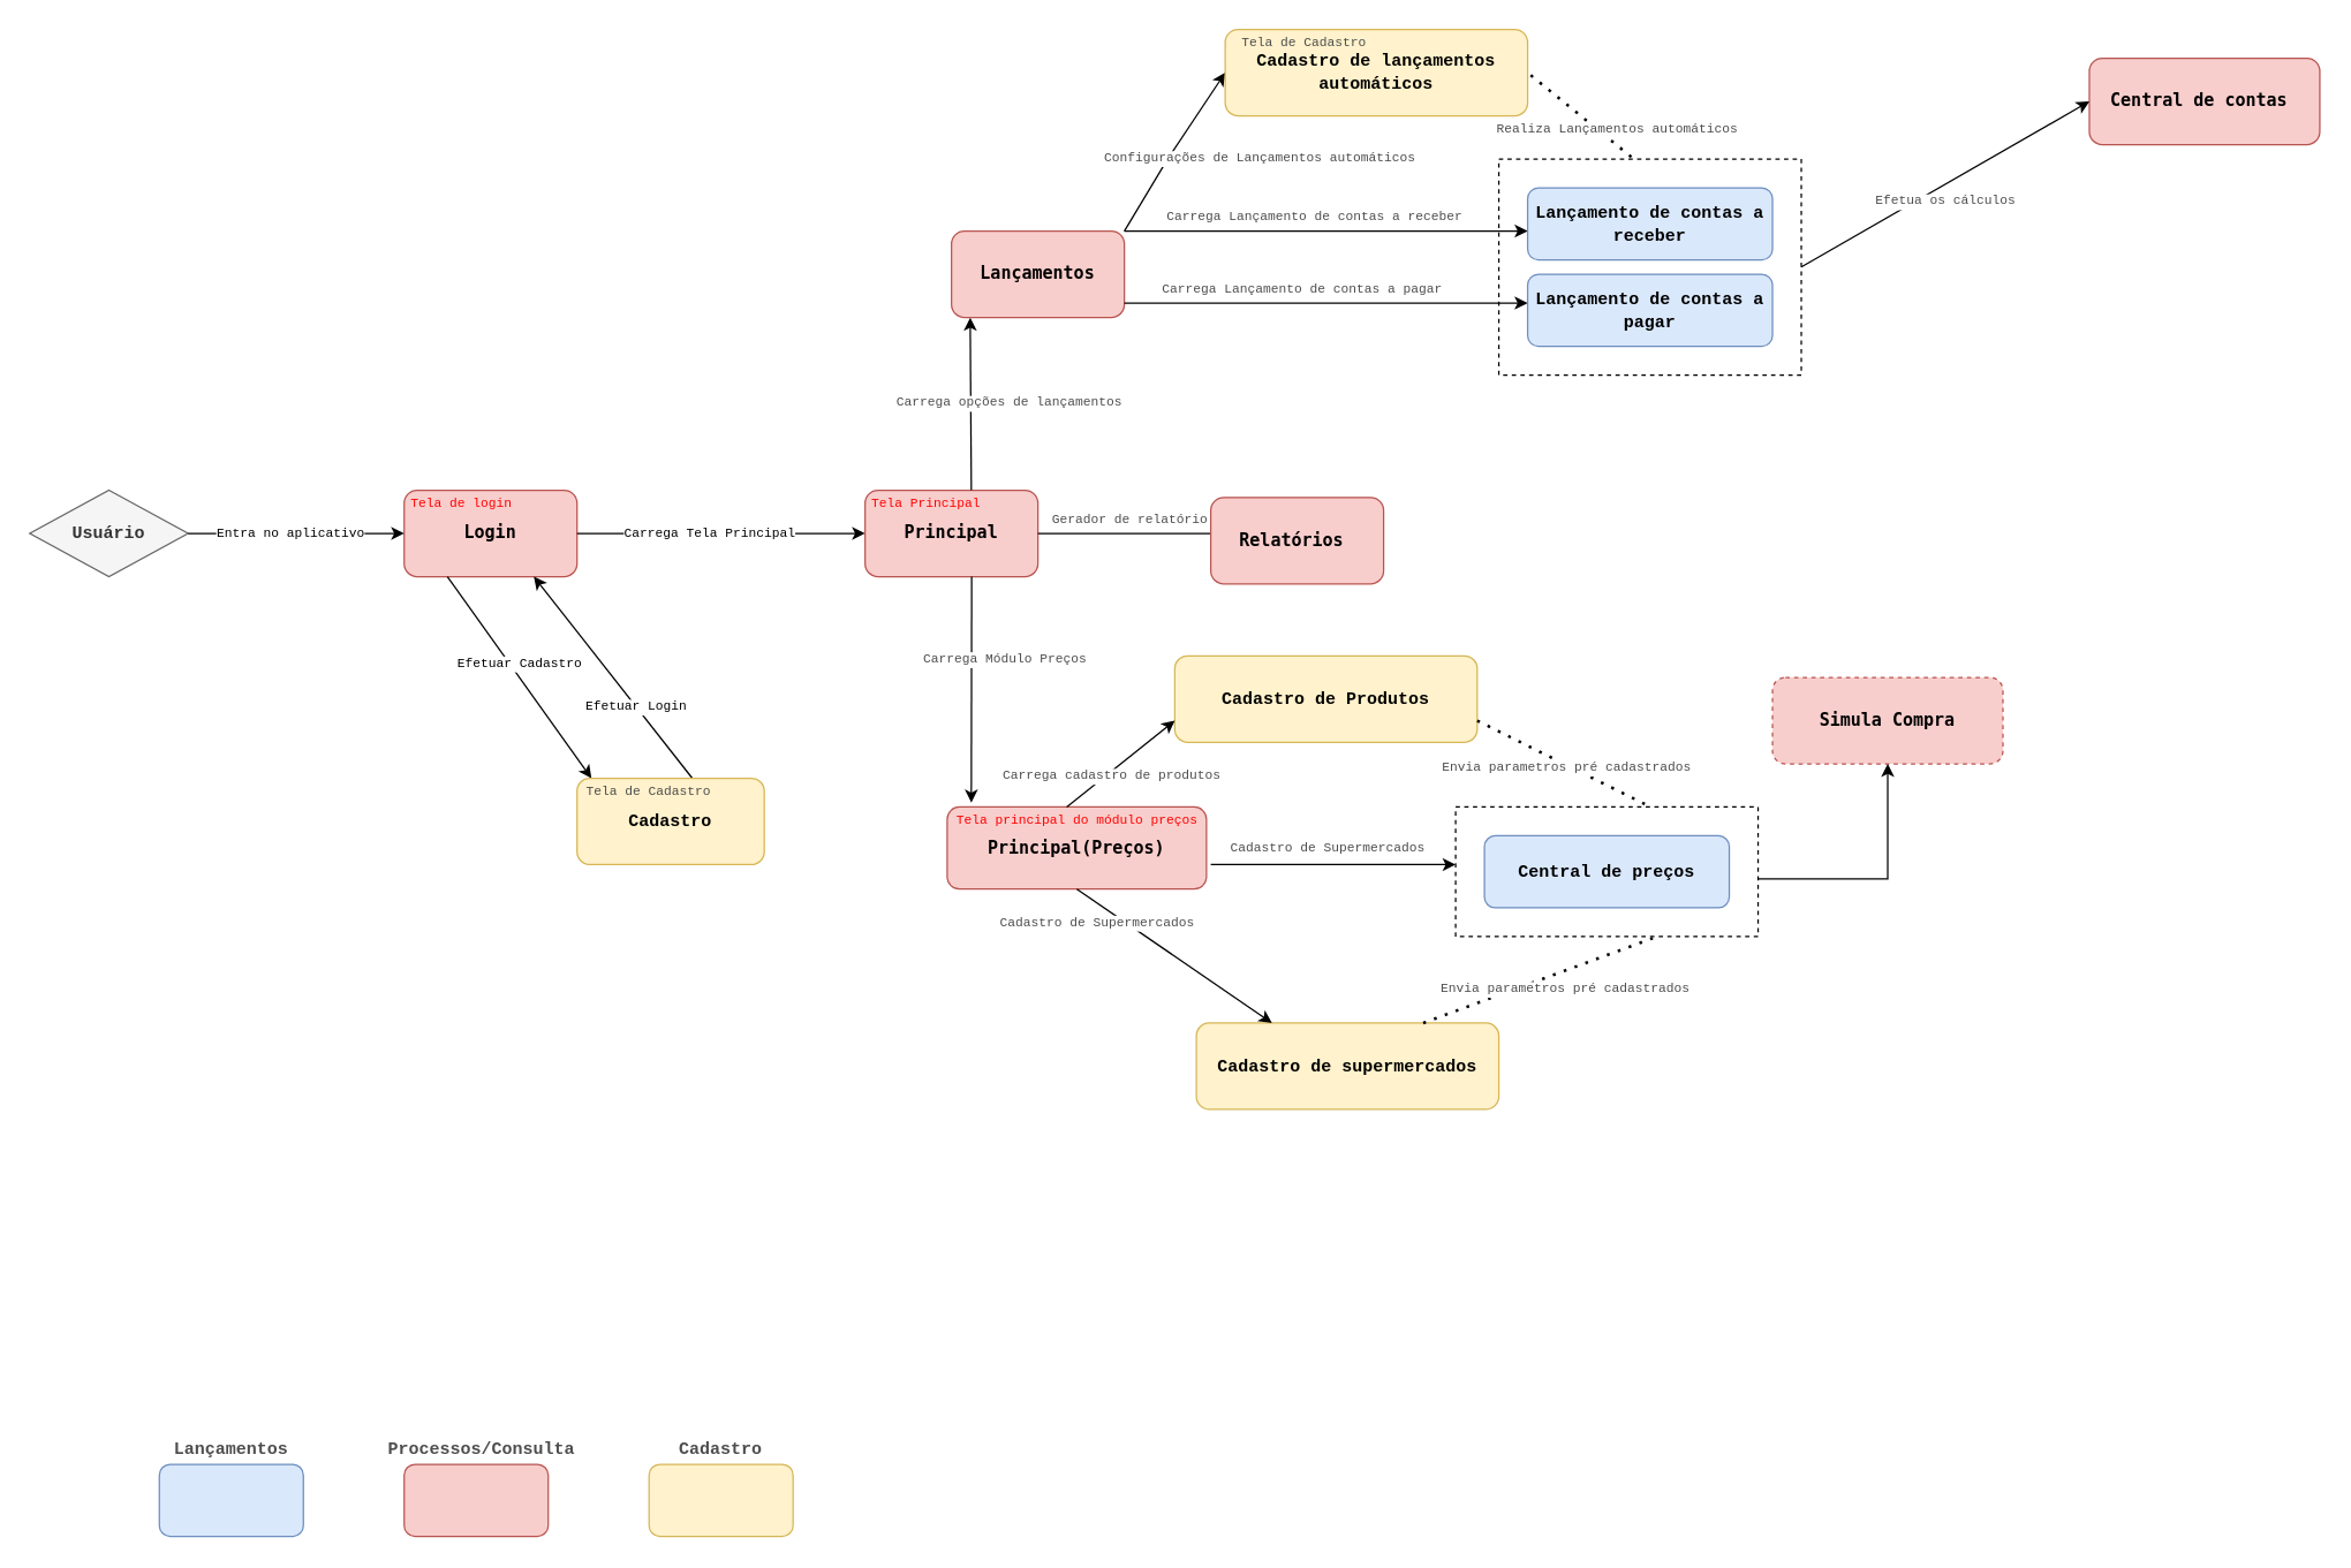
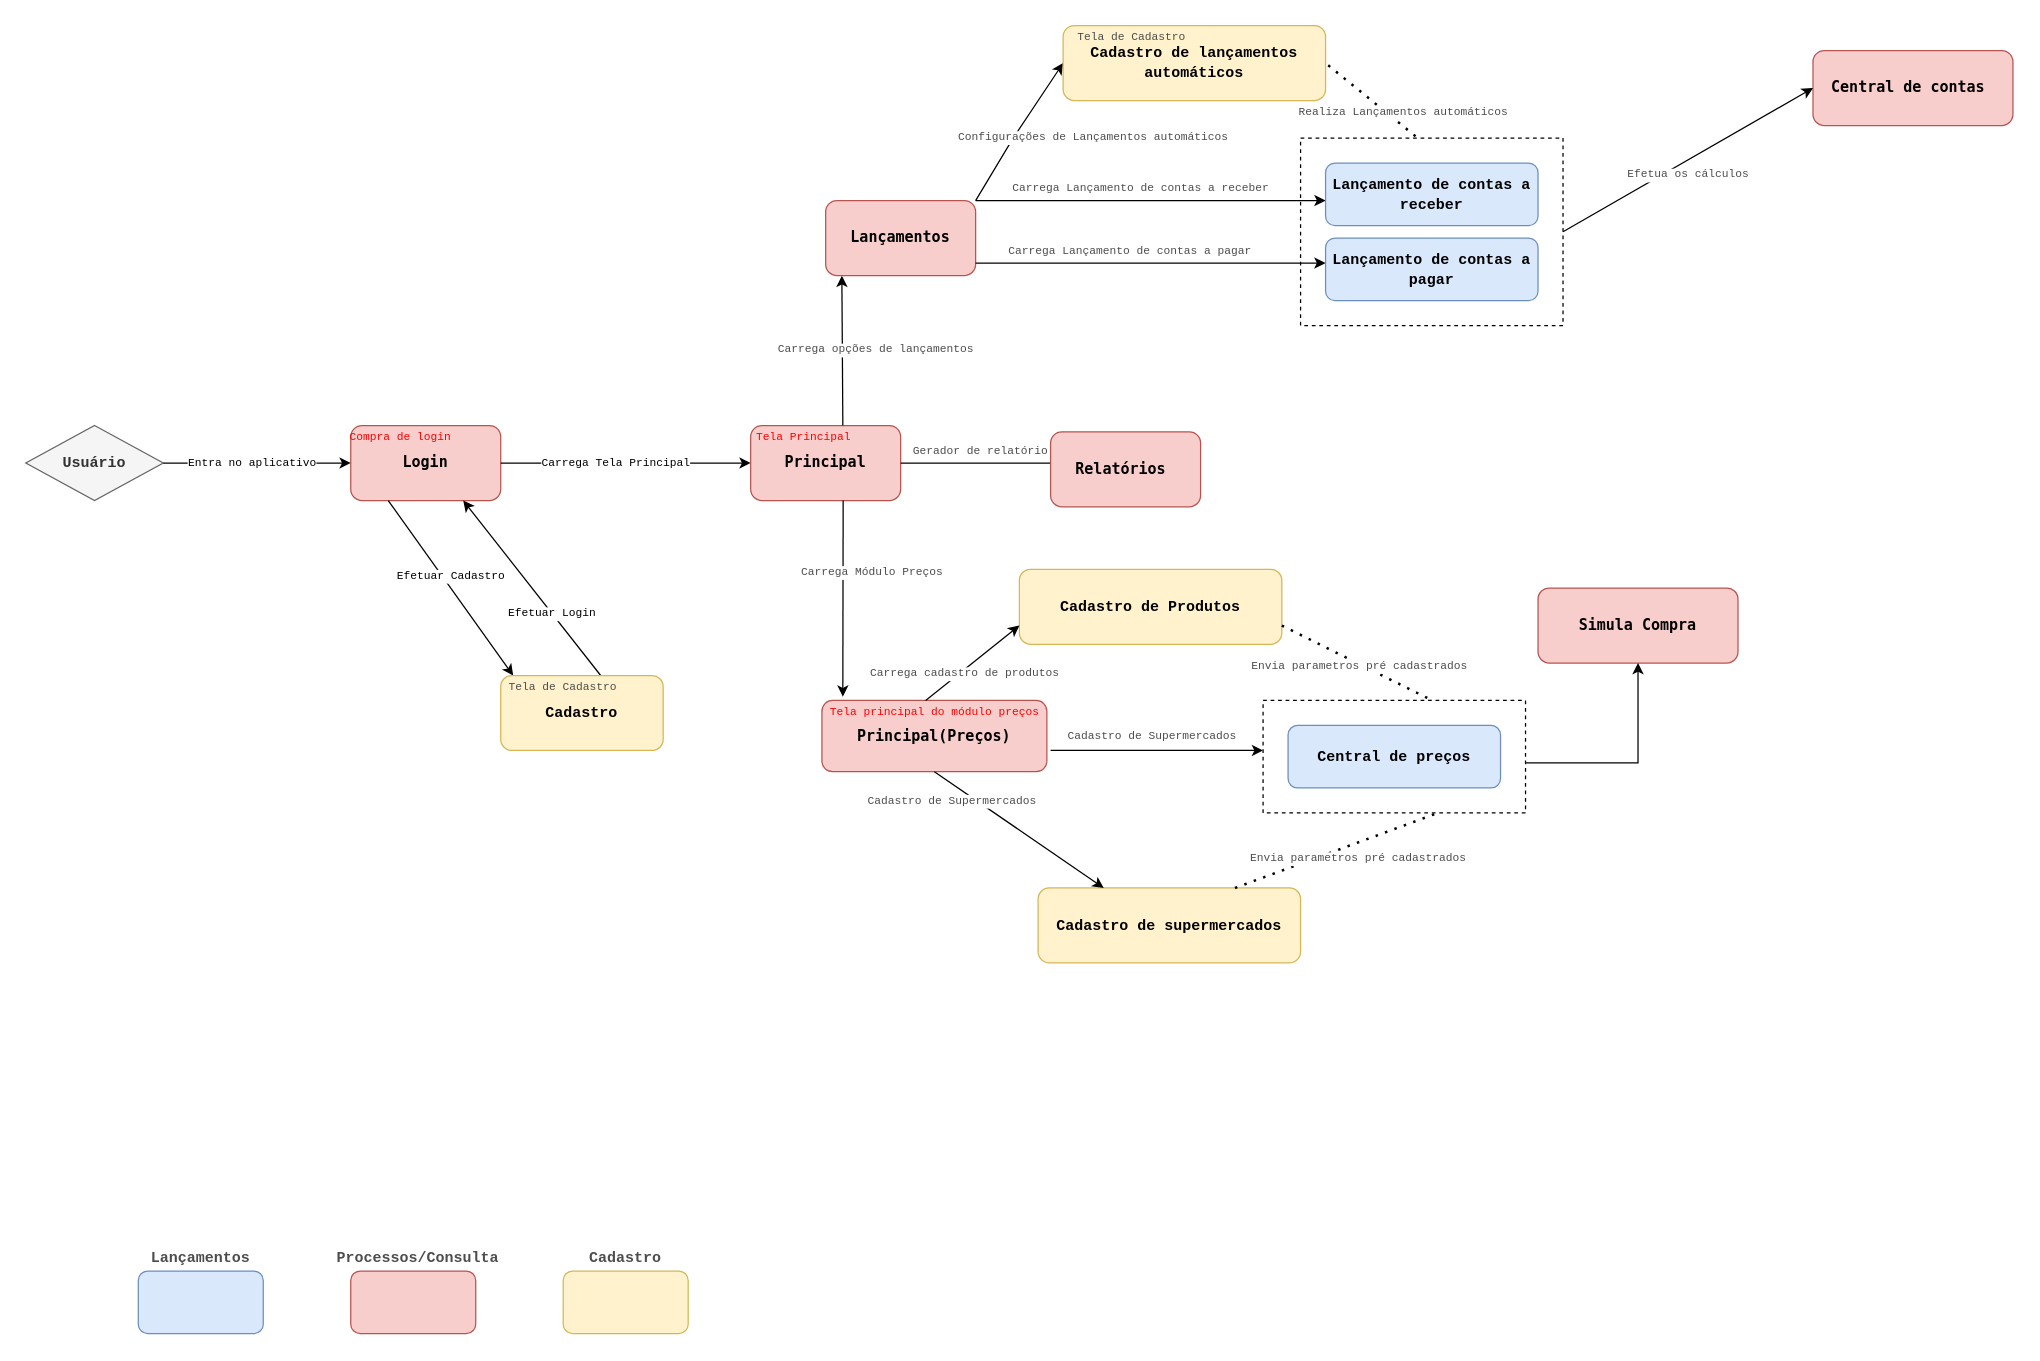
- <mxCell id="8" value="&lt;font color=&quot;#ff0000&quot; style=&quot;font-size: 9px;&quot;&gt;Tela de login&lt;/font&gt;" style="text;html=1;strokeColor=none;fillColor=none;align=center;verticalAlign=middle;whiteSpace=wrap;rounded=0;shadow=0;fontFamily=Courier New;fontSize=9;" vertex="1" parent="1"><mxGeometry x="260" y="340" width="120" height="20" as="geometry" /></mxCell>
+ <mxCell id="8" value="&lt;font color=&quot;#ff0000&quot; style=&quot;font-size: 9px;&quot;&gt;Compra de login&lt;/font&gt;" style="text;html=1;strokeColor=none;fillColor=none;align=center;verticalAlign=middle;whiteSpace=wrap;rounded=0;shadow=0;fontFamily=Courier New;fontSize=9;" vertex="1" parent="1"><mxGeometry x="260" y="340" width="120" height="20" as="geometry" /></mxCell>
- <mxCell id="57" value="&lt;pre&gt;&lt;b&gt;Simula Compra&lt;/b&gt;&lt;/pre&gt;" style="rounded=1;whiteSpace=wrap;html=1;fillColor=#f8cecc;strokeColor=#b85450;sketch=0;shadow=0;dashed=1;" vertex="1" parent="1"><mxGeometry x="1230" y="470" width="160" height="60" as="geometry" /></mxCell>
+ <mxCell id="57" value="&lt;pre&gt;&lt;b&gt;Simula Compra&lt;/b&gt;&lt;/pre&gt;" style="rounded=1;whiteSpace=wrap;html=1;fillColor=#f8cecc;strokeColor=#b85450;sketch=0;shadow=0;" vertex="1" parent="1"><mxGeometry x="1230" y="470" width="160" height="60" as="geometry" /></mxCell>
